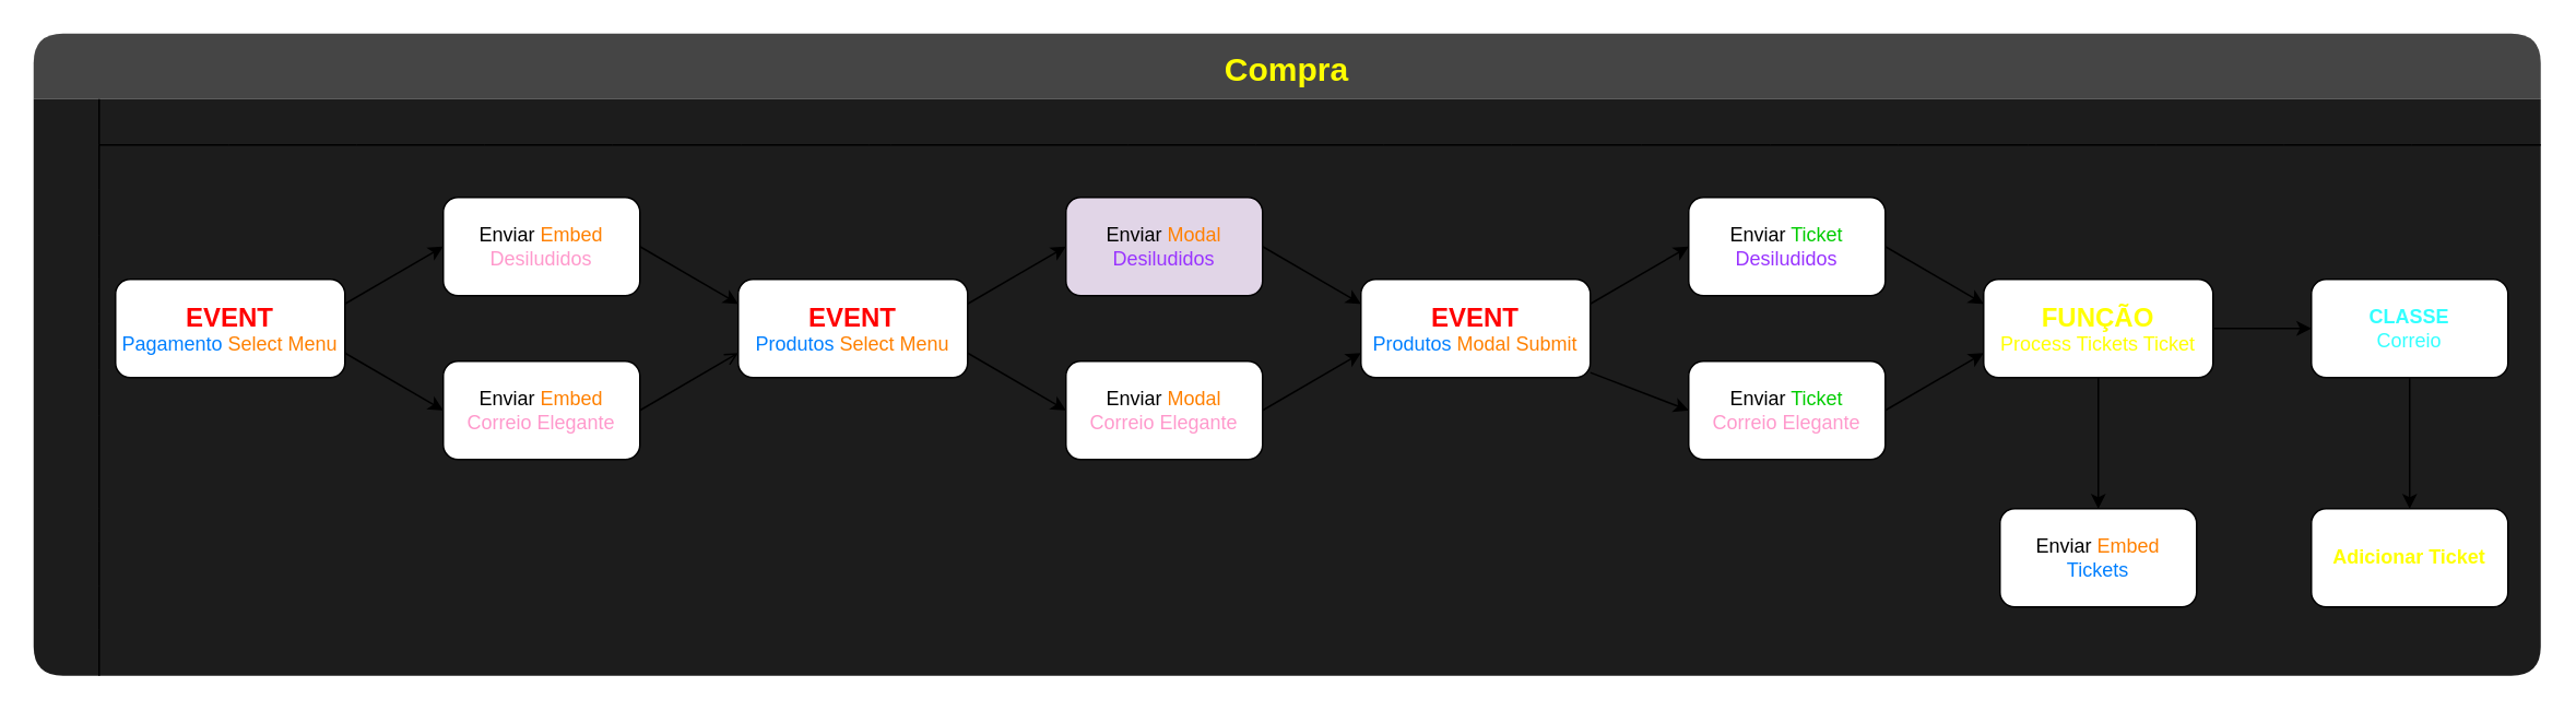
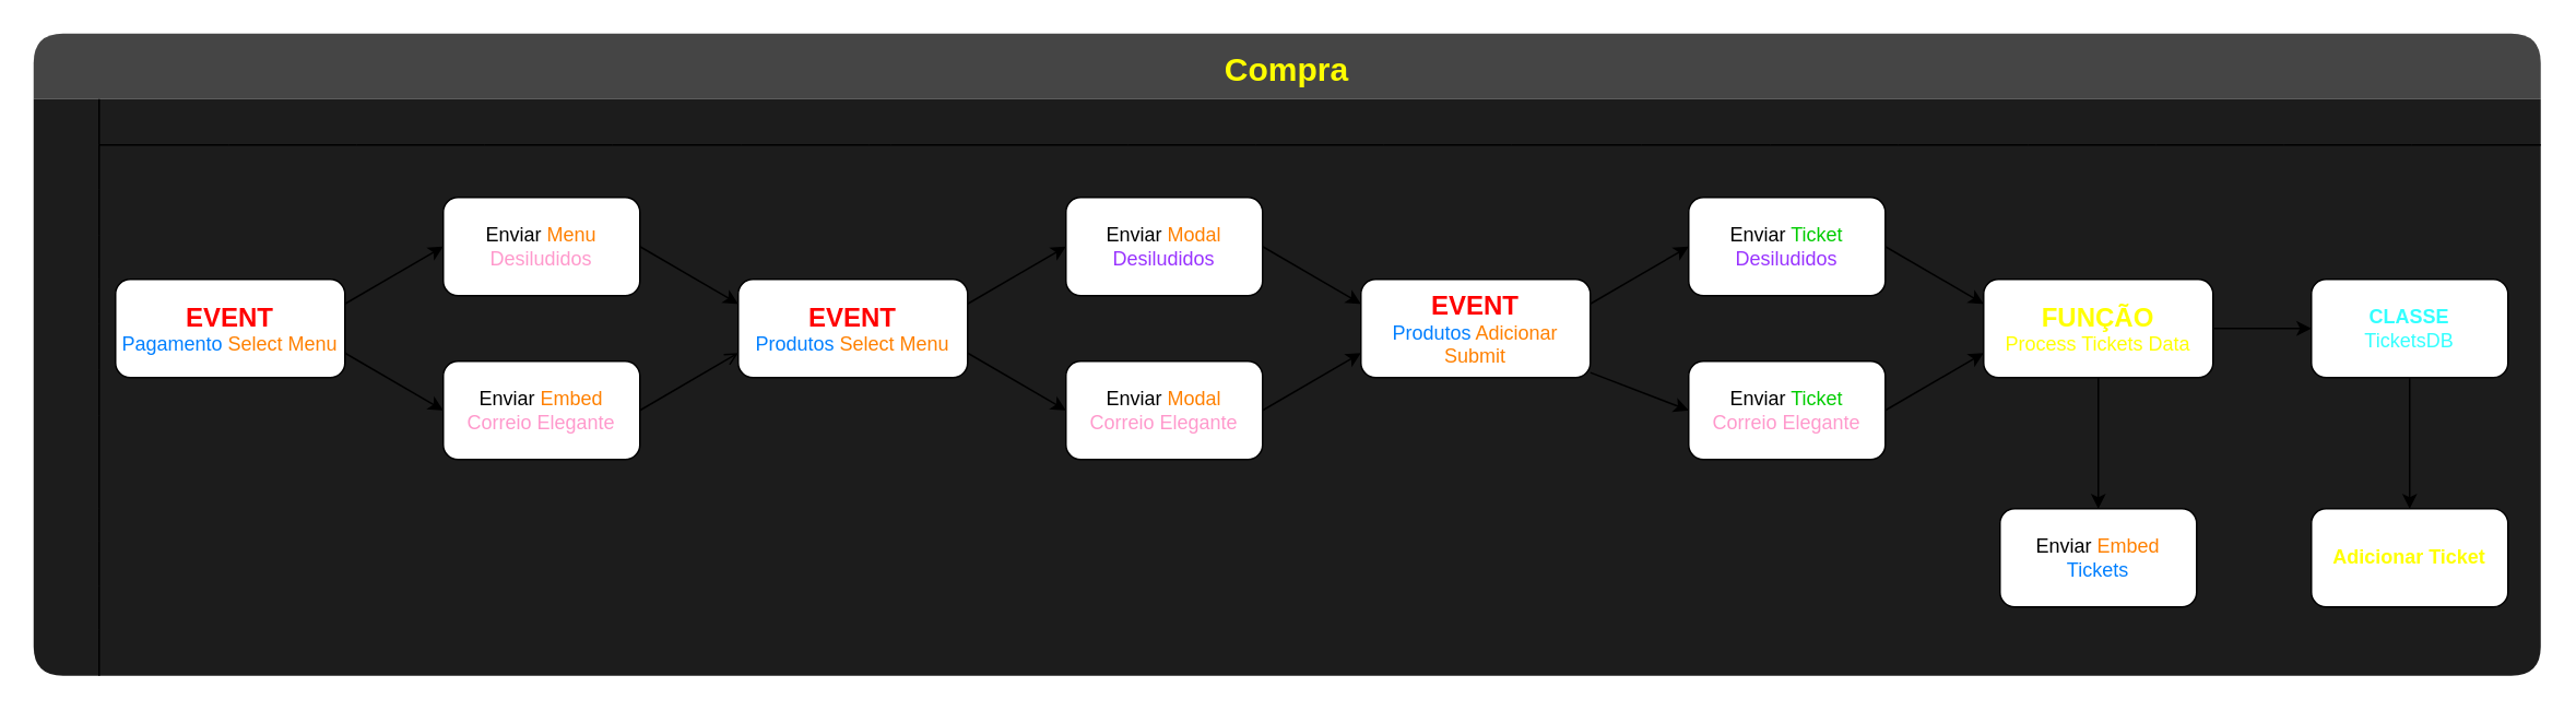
- <mxCell id="247" value="Enviar &lt;font color=&quot;#ff8000&quot;&gt;Embed&lt;/font&gt;&lt;br&gt;&lt;font color=&quot;#ff99cc&quot;&gt;Desiludidos&lt;/font&gt;" style="rounded=1;whiteSpace=wrap;html=1;fontSize=12;" vertex="1" parent="1"><mxGeometry x="270" y="120" width="120" height="60" as="geometry" /></mxCell>
+ <mxCell id="247" value="Enviar &lt;font color=&quot;#ff8000&quot;&gt;Menu&lt;/font&gt;&lt;br&gt;&lt;font color=&quot;#ff99cc&quot;&gt;Desiludidos&lt;/font&gt;" style="rounded=1;whiteSpace=wrap;html=1;fontSize=12;" vertex="1" parent="1"><mxGeometry x="270" y="120" width="120" height="60" as="geometry" /></mxCell>
- <mxCell id="256" value="Enviar &lt;font color=&quot;#ff8000&quot;&gt;Modal&lt;/font&gt;&lt;br&gt;&lt;font color=&quot;#9933ff&quot;&gt;Desiludidos&lt;/font&gt;" style="rounded=1;whiteSpace=wrap;html=1;fontSize=12;fillColor=#e1d5e7;" vertex="1" parent="1"><mxGeometry x="650" y="120" width="120" height="60" as="geometry" /></mxCell>
+ <mxCell id="256" value="Enviar &lt;font color=&quot;#ff8000&quot;&gt;Modal&lt;/font&gt;&lt;br&gt;&lt;font color=&quot;#9933ff&quot;&gt;Desiludidos&lt;/font&gt;" style="rounded=1;whiteSpace=wrap;html=1;fontSize=12;" vertex="1" parent="1"><mxGeometry x="650" y="120" width="120" height="60" as="geometry" /></mxCell>
- <mxCell id="259" value="&lt;b style=&quot;font-size: 16px;&quot;&gt;&lt;font color=&quot;#ff0000&quot;&gt;EVENT&lt;/font&gt;&lt;br&gt;&lt;/b&gt;&lt;font style=&quot;font-size: 12px;&quot;&gt;&lt;font color=&quot;#007fff&quot;&gt;Produtos &lt;/font&gt;&lt;font color=&quot;#ff8000&quot;&gt;Modal Submit&lt;/font&gt;&lt;/font&gt;" style="whiteSpace=wrap;html=1;rounded=1;" vertex="1" parent="1"><mxGeometry x="830" y="170" width="140" height="60" as="geometry" /></mxCell>
+ <mxCell id="259" value="&lt;b style=&quot;font-size: 16px;&quot;&gt;&lt;font color=&quot;#ff0000&quot;&gt;EVENT&lt;/font&gt;&lt;br&gt;&lt;/b&gt;&lt;font style=&quot;font-size: 12px;&quot;&gt;&lt;font color=&quot;#007fff&quot;&gt;Produtos &lt;/font&gt;&lt;font color=&quot;#ff8000&quot;&gt;Adicionar Submit&lt;/font&gt;&lt;/font&gt;" style="whiteSpace=wrap;html=1;rounded=1;" vertex="1" parent="1"><mxGeometry x="830" y="170" width="140" height="60" as="geometry" /></mxCell>
- <mxCell id="266" value="&lt;b style=&quot;font-size: 16px;&quot;&gt;&lt;font color=&quot;#ffff00&quot;&gt;FUNÇÃO&lt;br&gt;&lt;/font&gt;&lt;/b&gt;&lt;font color=&quot;#ffff00&quot;&gt;Process Tickets Ticket&lt;/font&gt;" style="whiteSpace=wrap;html=1;rounded=1;" vertex="1" parent="1"><mxGeometry x="1210" y="170" width="140" height="60" as="geometry" /></mxCell>
+ <mxCell id="266" value="&lt;b style=&quot;font-size: 16px;&quot;&gt;&lt;font color=&quot;#ffff00&quot;&gt;FUNÇÃO&lt;br&gt;&lt;/font&gt;&lt;/b&gt;&lt;font color=&quot;#ffff00&quot;&gt;Process Tickets Data&lt;/font&gt;" style="whiteSpace=wrap;html=1;rounded=1;" vertex="1" parent="1"><mxGeometry x="1210" y="170" width="140" height="60" as="geometry" /></mxCell>
- <mxCell id="269" value="&lt;font color=&quot;#33ffff&quot;&gt;&lt;b&gt;CLASSE&lt;br&gt;&lt;/b&gt;Correio&lt;/font&gt;" style="rounded=1;whiteSpace=wrap;html=1;" vertex="1" parent="1"><mxGeometry x="1410" y="170" width="120" height="60" as="geometry" /></mxCell>
+ <mxCell id="269" value="&lt;font color=&quot;#33ffff&quot;&gt;&lt;b&gt;CLASSE&lt;br&gt;&lt;/b&gt;TicketsDB&lt;/font&gt;" style="rounded=1;whiteSpace=wrap;html=1;" vertex="1" parent="1"><mxGeometry x="1410" y="170" width="120" height="60" as="geometry" /></mxCell>
